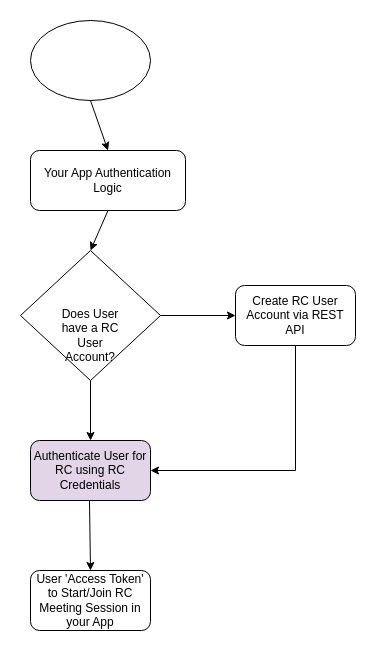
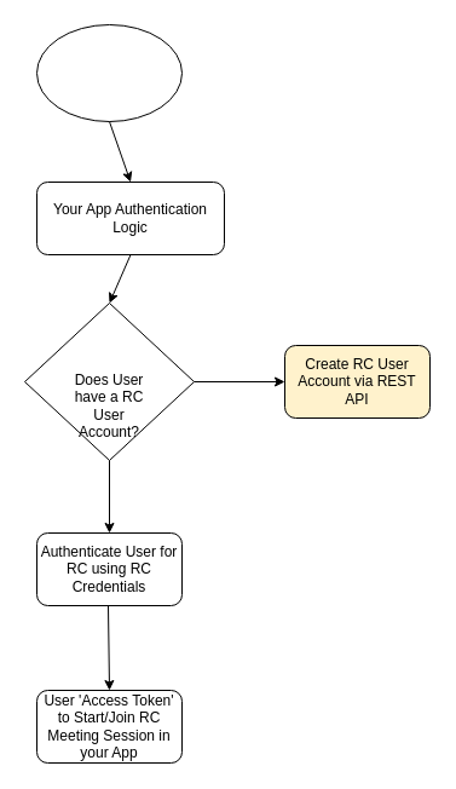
- <mxCell id="7" value="Create RC User Account via REST API" style="rounded=1;whiteSpace=wrap;html=1;" vertex="1" parent="1"><mxGeometry x="235" y="285" width="120" height="60" as="geometry" /></mxCell>
+ <mxCell id="7" value="Create RC User Account via REST API" style="rounded=1;whiteSpace=wrap;html=1;fillColor=#fff2cc;" vertex="1" parent="1"><mxGeometry x="235" y="285" width="120" height="60" as="geometry" /></mxCell>
- <mxCell id="8" value="Authenticate User for RC using RC Credentials" style="rounded=1;whiteSpace=wrap;html=1;fillColor=#e1d5e7;" vertex="1" parent="1"><mxGeometry x="30" y="440" width="120" height="60" as="geometry" /></mxCell>
+ <mxCell id="8" value="Authenticate User for RC using RC Credentials" style="rounded=1;whiteSpace=wrap;html=1;" vertex="1" parent="1"><mxGeometry x="30" y="440" width="120" height="60" as="geometry" /></mxCell>
- <mxCell id="9" value="" style="endArrow=classic;html=1;rounded=0;exitX=0.5;exitY=1;exitDx=0;exitDy=0;entryX=1;entryY=0.5;entryDx=0;entryDy=0;" edge="1" parent="1" source="7" target="8"><mxGeometry width="50" height="50" relative="1" as="geometry"><mxPoint x="65" y="410" as="sourcePoint" /><mxPoint x="225" y="460" as="targetPoint" /><Array as="points"><mxPoint x="295" y="470" /></Array></mxGeometry></mxCell>
